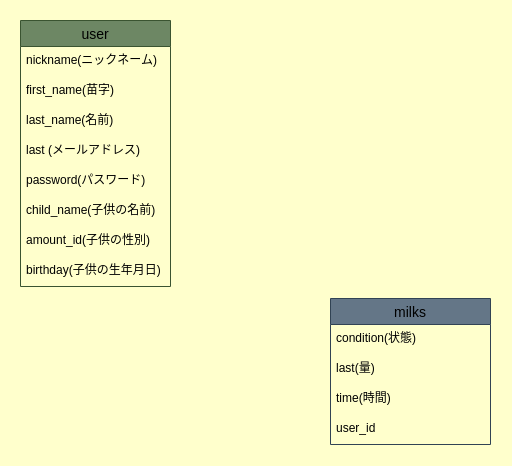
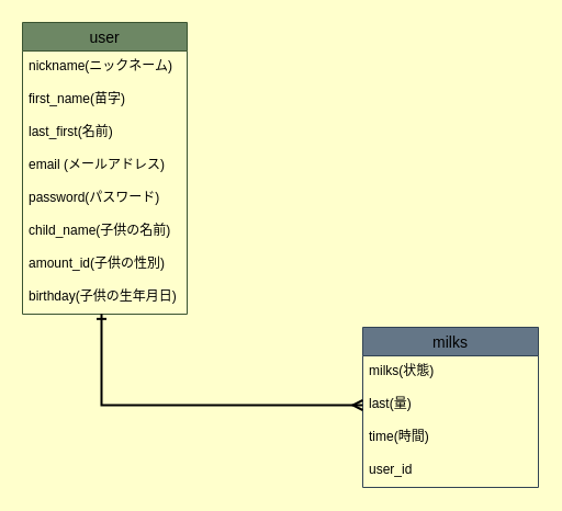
- <mxCell id="5" value="last_name(名前)" style="text;strokeColor=none;fillColor=none;spacingLeft=4;spacingRight=4;overflow=hidden;rotatable=0;points=[[0,0.5],[1,0.5]];portConstraint=eastwest;fontSize=12;fontColor=#000000;" parent="2" vertex="1"><mxGeometry y="86" width="150" height="30" as="geometry" /></mxCell>
+ <mxCell id="5" value="last_first(名前)" style="text;strokeColor=none;fillColor=none;spacingLeft=4;spacingRight=4;overflow=hidden;rotatable=0;points=[[0,0.5],[1,0.5]];portConstraint=eastwest;fontSize=12;fontColor=#000000;" parent="2" vertex="1"><mxGeometry y="86" width="150" height="30" as="geometry" /></mxCell>
- <mxCell id="6" value="last (メールアドレス)" style="text;strokeColor=none;fillColor=none;spacingLeft=4;spacingRight=4;overflow=hidden;rotatable=0;points=[[0,0.5],[1,0.5]];portConstraint=eastwest;fontSize=12;fontColor=#000000;" parent="2" vertex="1"><mxGeometry y="116" width="150" height="30" as="geometry" /></mxCell>
+ <mxCell id="6" value="email (メールアドレス)" style="text;strokeColor=none;fillColor=none;spacingLeft=4;spacingRight=4;overflow=hidden;rotatable=0;points=[[0,0.5],[1,0.5]];portConstraint=eastwest;fontSize=12;fontColor=#000000;" parent="2" vertex="1"><mxGeometry y="116" width="150" height="30" as="geometry" /></mxCell>
- <mxCell id="12" value="condition(状態)" style="text;strokeColor=none;fillColor=none;spacingLeft=4;spacingRight=4;overflow=hidden;rotatable=0;points=[[0,0.5],[1,0.5]];portConstraint=eastwest;fontSize=12;fontColor=#000000;" parent="11" vertex="1"><mxGeometry y="26" width="160" height="30" as="geometry" /></mxCell>
+ <mxCell id="12" value="milks(状態)" style="text;strokeColor=none;fillColor=none;spacingLeft=4;spacingRight=4;overflow=hidden;rotatable=0;points=[[0,0.5],[1,0.5]];portConstraint=eastwest;fontSize=12;fontColor=#000000;" parent="11" vertex="1"><mxGeometry y="26" width="160" height="30" as="geometry" /></mxCell>
+ <mxCell id="16" style="edgeStyle=orthogonalEdgeStyle;rounded=0;html=1;exitX=0;exitY=0.5;exitDx=0;exitDy=0;strokeColor=#000000;strokeWidth=2;fontColor=#000000;startArrow=ERmany;startFill=0;endArrow=ERone;endFill=0;entryX=0.48;entryY=0.995;entryDx=0;entryDy=0;entryPerimeter=0;" parent="1" source="13" target="10" edge="1"><mxGeometry relative="1" as="geometry"><mxPoint x="274" y="369" as="targetPoint" /></mxGeometry></mxCell>
